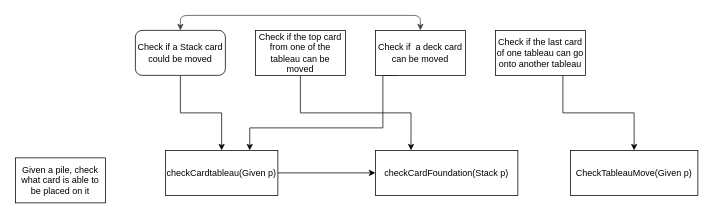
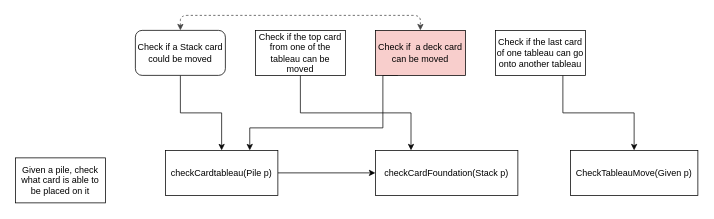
- <mxCell id="11" value="" style="endArrow=classic;startArrow=classic;html=1;entryX=0.5;entryY=0;entryDx=0;entryDy=0;exitX=0.5;exitY=0;exitDx=0;exitDy=0;strokeColor=#454545;" parent="1" source="3" target="5" edge="1"><mxGeometry width="50" height="50" relative="1" as="geometry"><mxPoint x="300" y="150" as="sourcePoint" /><mxPoint x="350" y="100" as="targetPoint" /><Array as="points"><mxPoint x="240" y="20" /><mxPoint x="340" y="20" /><mxPoint x="500" y="20" /><mxPoint x="560" y="20" /></Array></mxGeometry></mxCell>
+ <mxCell id="11" value="" style="endArrow=classic;startArrow=classic;html=1;entryX=0.5;entryY=0;entryDx=0;entryDy=0;exitX=0.5;exitY=0;exitDx=0;exitDy=0;strokeColor=#454545;dashed=1;" parent="1" source="3" target="5" edge="1"><mxGeometry width="50" height="50" relative="1" as="geometry"><mxPoint x="300" y="150" as="sourcePoint" /><mxPoint x="350" y="100" as="targetPoint" /><Array as="points"><mxPoint x="240" y="20" /><mxPoint x="340" y="20" /><mxPoint x="500" y="20" /><mxPoint x="560" y="20" /></Array></mxGeometry></mxCell>
- <mxCell id="5" value="Check if&amp;nbsp; a deck card can be moved" style="rounded=0;whiteSpace=wrap;html=1;" parent="1" vertex="1"><mxGeometry x="500" y="40" width="120" height="60" as="geometry" /></mxCell>
+ <mxCell id="5" value="Check if&amp;nbsp; a deck card can be moved" style="rounded=0;whiteSpace=wrap;html=1;fillColor=#f8cecc;" parent="1" vertex="1"><mxGeometry x="500" y="40" width="120" height="60" as="geometry" /></mxCell>
- <mxCell id="13" value="checkCardtableau(Given p)" style="rounded=0;whiteSpace=wrap;html=1;" parent="1" vertex="1"><mxGeometry x="220" y="200" width="150" height="60" as="geometry" /></mxCell>
+ <mxCell id="13" value="checkCardtableau(Pile p)" style="rounded=0;whiteSpace=wrap;html=1;" parent="1" vertex="1"><mxGeometry x="220" y="200" width="150" height="60" as="geometry" /></mxCell>
